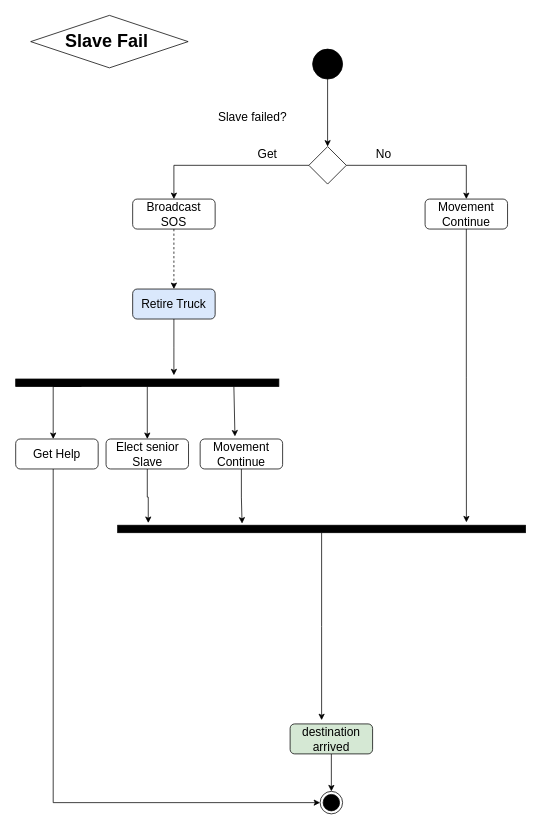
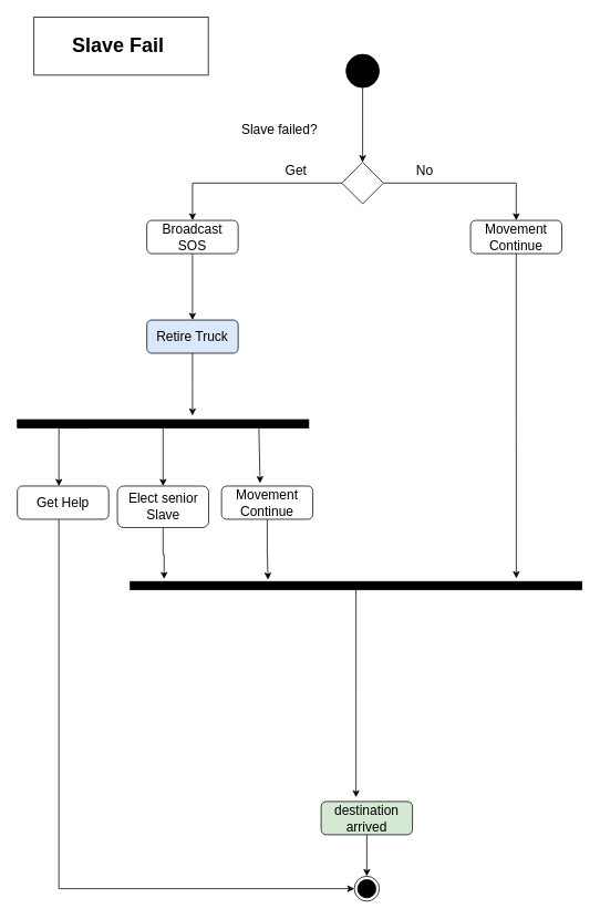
- <mxCell id="31" value="&lt;font style=&quot;font-size: 24px&quot;&gt;&lt;b&gt;Slave Fail&amp;nbsp;&lt;/b&gt;&lt;/font&gt;" style="rhombus;whiteSpace=wrap;html=1;" vertex="1" parent="1"><mxGeometry x="40" y="20" width="210" height="70" as="geometry" /></mxCell>
+ <mxCell id="31" value="&lt;font style=&quot;font-size: 24px&quot;&gt;&lt;b&gt;Slave Fail&amp;nbsp;&lt;/b&gt;&lt;/font&gt;" style="rounded=0;whiteSpace=wrap;html=1;" vertex="1" parent="1"><mxGeometry x="40" y="20" width="210" height="70" as="geometry" /></mxCell>
- <mxCell id="8" style="edgeStyle=orthogonalEdgeStyle;rounded=0;orthogonalLoop=1;jettySize=auto;html=1;entryX=0.5;entryY=0;entryDx=0;entryDy=0;dashed=1;" parent="1" source="9" target="13" edge="1"><mxGeometry relative="1" as="geometry" /></mxCell>
+ <mxCell id="8" style="edgeStyle=orthogonalEdgeStyle;rounded=0;orthogonalLoop=1;jettySize=auto;html=1;entryX=0.5;entryY=0;entryDx=0;entryDy=0;" parent="1" source="9" target="13" edge="1"><mxGeometry relative="1" as="geometry" /></mxCell>
- <mxCell id="28" value="&lt;span style=&quot;font-size: 16px&quot;&gt;Elect senior Slave&lt;/span&gt;" style="rounded=1;whiteSpace=wrap;html=1;fillColor=#FFFFFF;" vertex="1" parent="1"><mxGeometry x="140.5" y="585" width="110" height="40" as="geometry" /></mxCell>
+ <mxCell id="28" value="&lt;span style=&quot;font-size: 16px&quot;&gt;Elect senior Slave&lt;/span&gt;" style="rounded=1;whiteSpace=wrap;html=1;fillColor=#FFFFFF;" vertex="1" parent="1"><mxGeometry x="140.5" y="585" width="110" height="50" as="geometry" /></mxCell>
